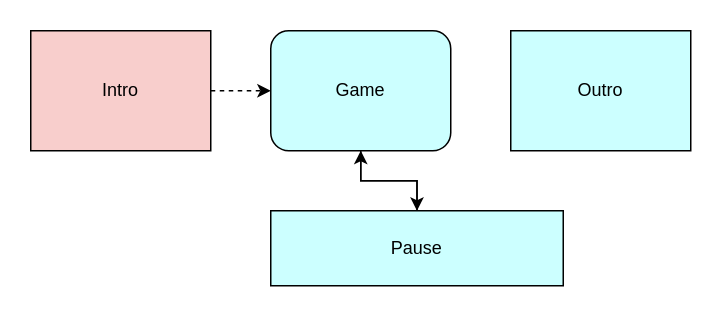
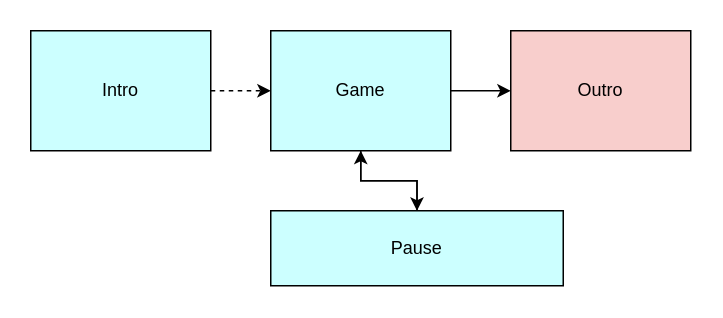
- <mxCell id="3" value="Intro" style="rounded=0;whiteSpace=wrap;html=1;fillColor=#f8cecc;fontColor=#000000;" vertex="1" parent="1"><mxGeometry x="20" y="20" width="120" height="80" as="geometry" /></mxCell>
+ <mxCell id="3" value="Intro" style="rounded=0;whiteSpace=wrap;html=1;fillColor=#CCFFFF;fontColor=#000000;" vertex="1" parent="1"><mxGeometry x="20" y="20" width="120" height="80" as="geometry" /></mxCell>
- <mxCell id="6" value="Game" style="whiteSpace=wrap;html=1;fillColor=#CCFFFF;fontColor=#000000;rounded=1;" vertex="1" parent="1"><mxGeometry x="180" y="20" width="120" height="80" as="geometry" /></mxCell>
+ <mxCell id="6" value="Game" style="rounded=0;whiteSpace=wrap;html=1;fillColor=#CCFFFF;fontColor=#000000;" vertex="1" parent="1"><mxGeometry x="180" y="20" width="120" height="80" as="geometry" /></mxCell>
+ <mxCell id="4" style="edgeStyle=orthogonalEdgeStyle;rounded=0;orthogonalLoop=1;jettySize=auto;html=1;entryX=0;entryY=0.5;entryDx=0;entryDy=0;fontColor=#191919;" edge="1" parent="1" source="6" target="7"><mxGeometry relative="1" as="geometry" /></mxCell>
- <mxCell id="7" value="Outro" style="rounded=0;whiteSpace=wrap;html=1;fillColor=#CCFFFF;fontColor=#000000;" vertex="1" parent="1"><mxGeometry x="340" y="20" width="120" height="80" as="geometry" /></mxCell>
+ <mxCell id="7" value="Outro" style="rounded=0;whiteSpace=wrap;html=1;fillColor=#f8cecc;fontColor=#000000;" vertex="1" parent="1"><mxGeometry x="340" y="20" width="120" height="80" as="geometry" /></mxCell>
